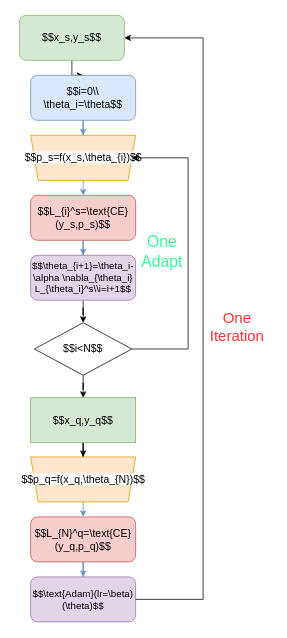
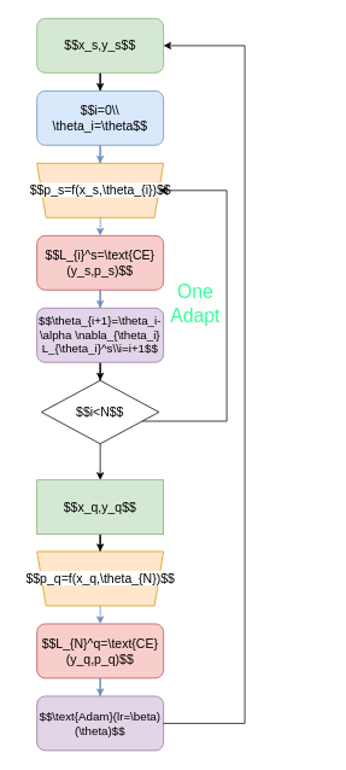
- <mxCell id="3" value="$$x_s,y_s$$" style="rounded=1;whiteSpace=wrap;html=1;fontSize=14;fillColor=#d5e8d4;strokeColor=#82b366;" parent="1" vertex="1"><mxGeometry x="25" y="20" width="140" height="60" as="geometry" /></mxCell>
+ <mxCell id="3" value="$$x_s,y_s$$" style="rounded=1;whiteSpace=wrap;html=1;fontSize=14;fillColor=#d5e8d4;strokeColor=#82b366;" parent="1" vertex="1"><mxGeometry x="40" y="20" width="140" height="60" as="geometry" /></mxCell>
- <mxCell id="26" value="One&lt;br&gt;Iteration" style="text;html=1;align=center;verticalAlign=middle;resizable=0;points=[];autosize=1;fontSize=20;fontColor=#FF3333;labelPosition=center;verticalLabelPosition=middle;horizontal=1;" vertex="1" parent="1"><mxGeometry x="270" y="410" width="90" height="50" as="geometry" /></mxCell>
- <mxCell id="15" value="$$i&amp;lt;N$$" style="rhombus;whiteSpace=wrap;html=1;shadow=0;sketch=0;gradientColor=none;fontSize=14;" parent="1" vertex="1"><mxGeometry x="45" y="430" width="130" height="70" as="geometry" /></mxCell>
+ <mxCell id="15" value="$$i&amp;lt;N$$" style="rhombus;whiteSpace=wrap;html=1;shadow=0;sketch=0;gradientColor=none;fontSize=14;" parent="1" vertex="1"><mxGeometry x="45" y="420" width="130" height="70" as="geometry" /></mxCell>
